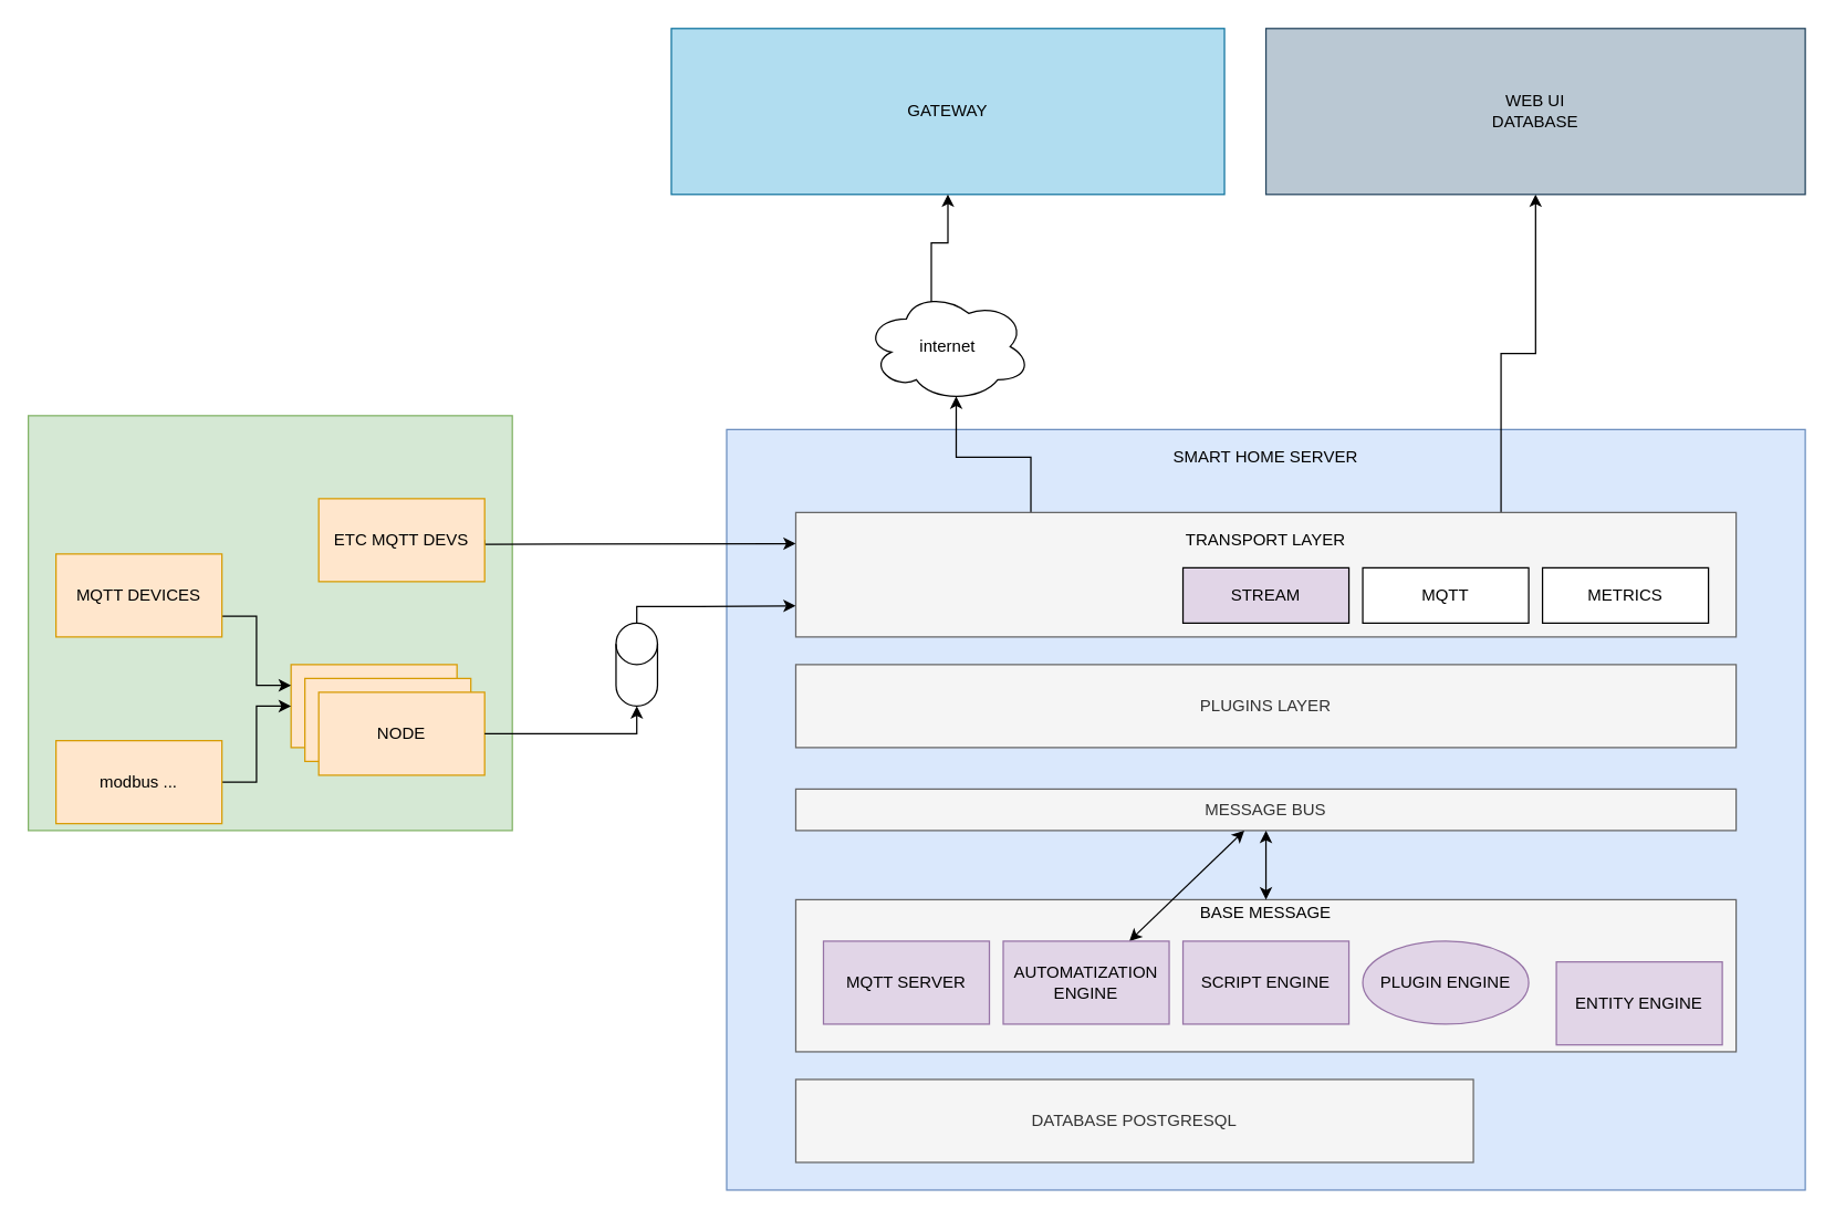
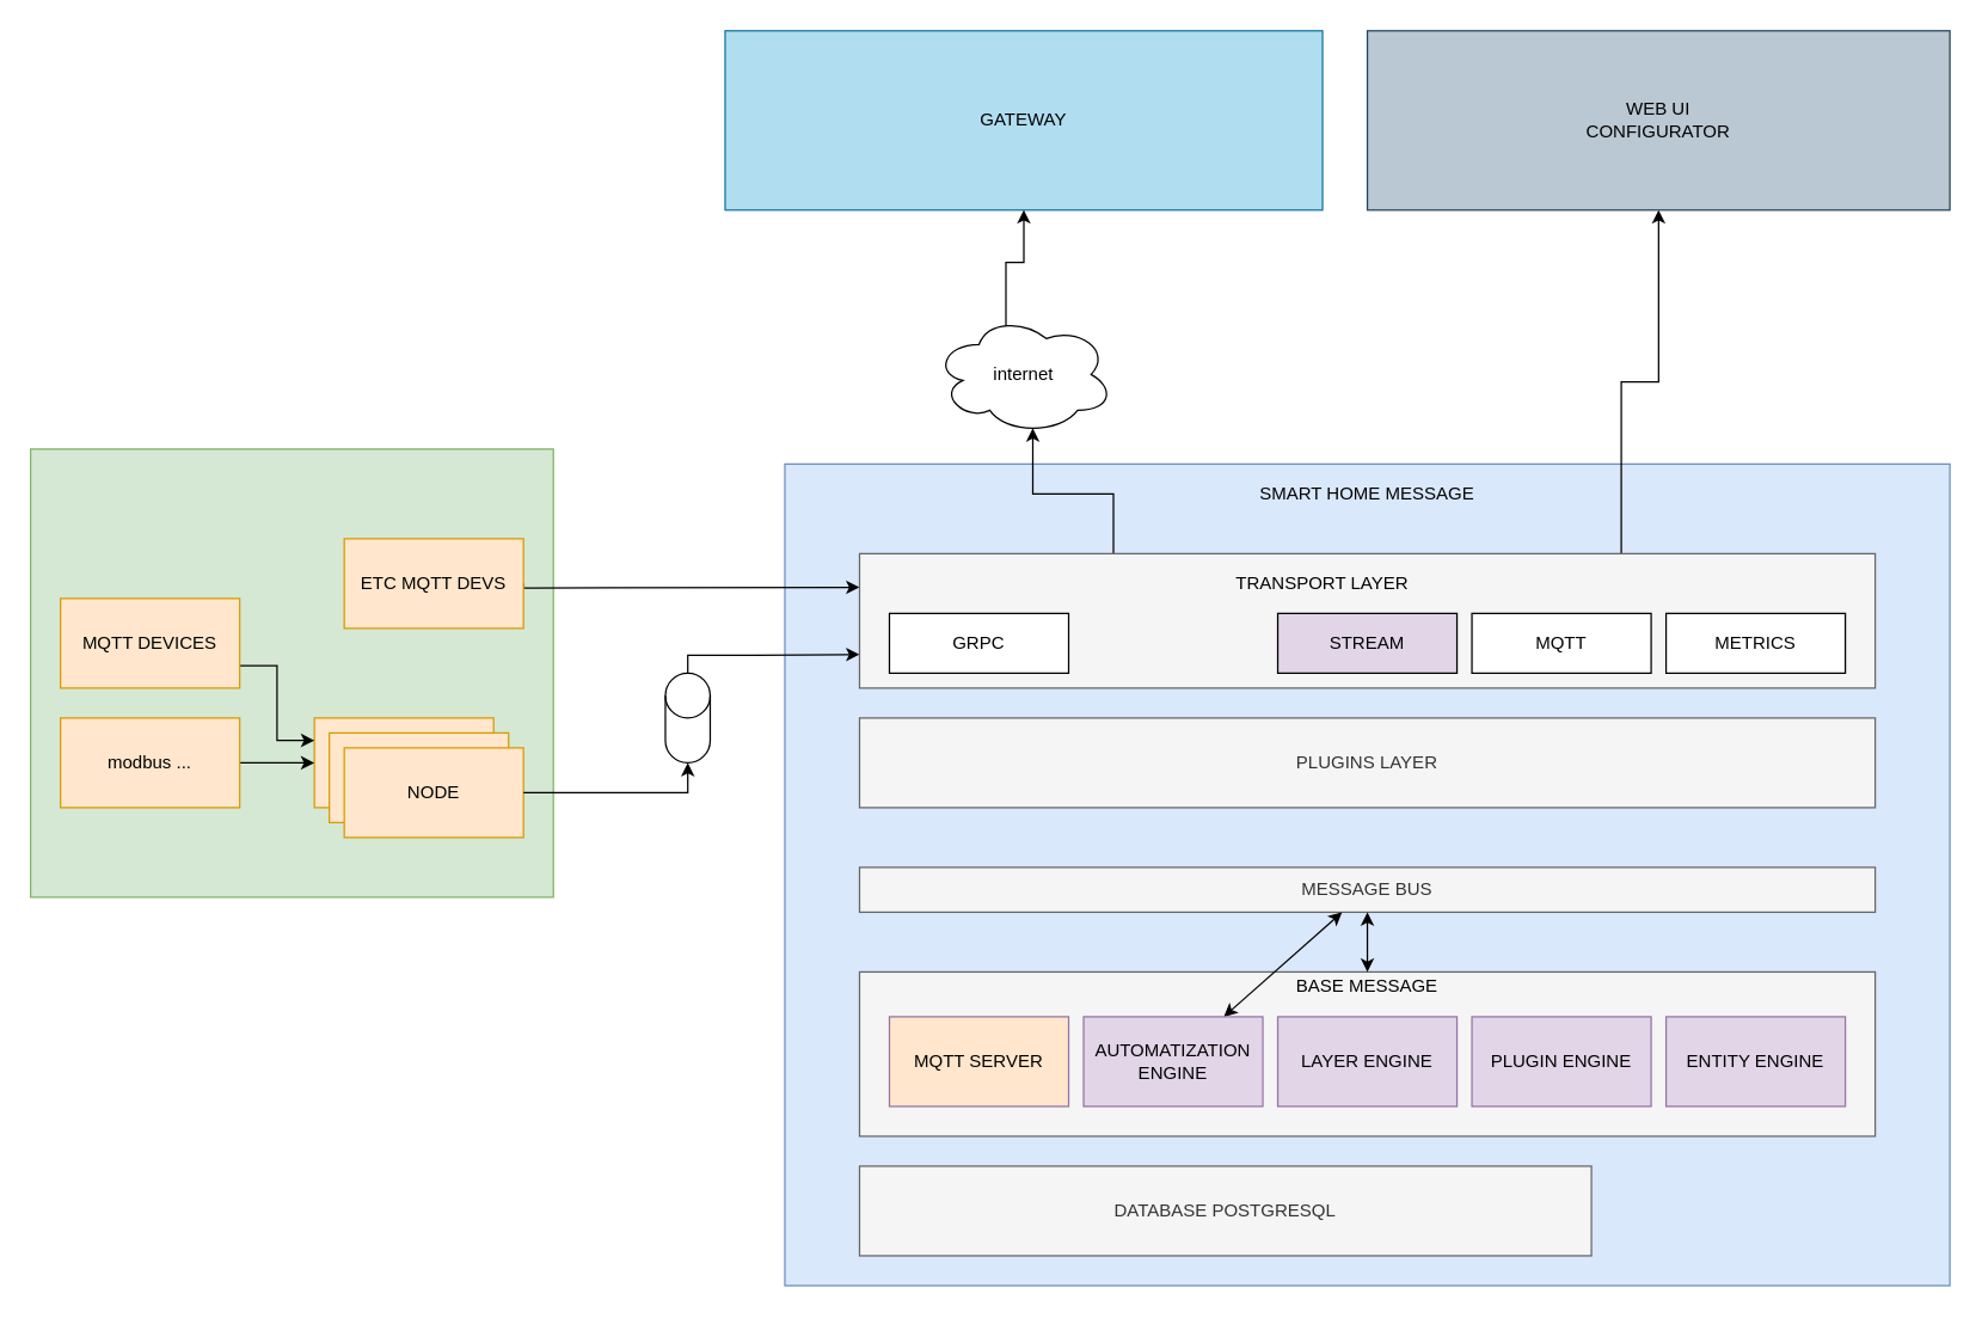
- <mxCell id="28" value="WEB UI&lt;br&gt;DATABASE" style="rounded=0;whiteSpace=wrap;html=1;fillColor=#bac8d3;strokeColor=#23445d;" vertex="1" parent="1"><mxGeometry x="915" y="20" width="390" height="120" as="geometry" /></mxCell>
+ <mxCell id="28" value="WEB UI&lt;br&gt;CONFIGURATOR" style="rounded=0;whiteSpace=wrap;html=1;fillColor=#bac8d3;strokeColor=#23445d;" vertex="1" parent="1"><mxGeometry x="915" y="20" width="390" height="120" as="geometry" /></mxCell>
- <mxCell id="15" value="SMART HOME SERVER" style="text;html=1;strokeColor=none;fillColor=none;align=center;verticalAlign=middle;whiteSpace=wrap;rounded=0;" vertex="1" parent="1"><mxGeometry x="820" y="320" width="190" height="20" as="geometry" /></mxCell>
+ <mxCell id="15" value="SMART HOME MESSAGE" style="text;html=1;strokeColor=none;fillColor=none;align=center;verticalAlign=middle;whiteSpace=wrap;rounded=0;" vertex="1" parent="1"><mxGeometry x="820" y="320" width="190" height="20" as="geometry" /></mxCell>
- <mxCell id="39" value="TRANSPORT LAYER" style="text;html=1;strokeColor=none;fillColor=none;align=center;verticalAlign=middle;whiteSpace=wrap;rounded=0;" vertex="1" parent="1"><mxGeometry x="845" y="380" width="140" height="20" as="geometry" /></mxCell>
+ <mxCell id="39" value="TRANSPORT LAYER" style="text;html=1;strokeColor=none;fillColor=none;align=center;verticalAlign=middle;whiteSpace=wrap;rounded=0;" vertex="1" parent="1"><mxGeometry x="815" y="380" width="140" height="20" as="geometry" /></mxCell>
+ <mxCell id="35" value="GRPC" style="rounded=0;whiteSpace=wrap;html=1;" vertex="1" parent="1"><mxGeometry x="595" width="120" height="40" as="geometry" y="410" /></mxCell>
- <mxCell id="26" value="modbus ..." style="rounded=0;whiteSpace=wrap;html=1;fillColor=#ffe6cc;strokeColor=#d79b00;" vertex="1" parent="1"><mxGeometry x="40" y="535" width="120" height="60" as="geometry" /></mxCell>
+ <mxCell id="26" value="modbus ..." style="rounded=0;whiteSpace=wrap;html=1;fillColor=#ffe6cc;strokeColor=#d79b00;" vertex="1" parent="1"><mxGeometry x="40" y="480" width="120" height="60" as="geometry" /></mxCell>
- <mxCell id="7" value="MESSAGE BUS" style="rounded=0;whiteSpace=wrap;html=1;fillColor=#f5f5f5;strokeColor=#666666;fontColor=#333333;" vertex="1" parent="1"><mxGeometry x="575" y="570" width="680" height="30" as="geometry" /></mxCell>
+ <mxCell id="7" value="MESSAGE BUS" style="rounded=0;whiteSpace=wrap;html=1;fillColor=#f5f5f5;strokeColor=#666666;fontColor=#333333;" vertex="1" parent="1"><mxGeometry x="575" y="580" width="680" height="30" as="geometry" /></mxCell>
- <mxCell id="5" value="MQTT SERVER" style="rounded=0;whiteSpace=wrap;html=1;fillColor=#e1d5e7;strokeColor=#9673a6;" vertex="1" parent="1"><mxGeometry x="595" y="680" width="120" height="60" as="geometry" /></mxCell>
+ <mxCell id="5" value="MQTT SERVER" style="rounded=0;whiteSpace=wrap;html=1;fillColor=#ffe6cc;strokeColor=#9673a6;" vertex="1" parent="1"><mxGeometry x="595" y="680" width="120" height="60" as="geometry" /></mxCell>
- <mxCell id="6" value="SCRIPT ENGINE" style="rounded=0;whiteSpace=wrap;html=1;fillColor=#e1d5e7;strokeColor=#9673a6;" vertex="1" parent="1"><mxGeometry x="855" y="680" width="120" height="60" as="geometry" /></mxCell>
+ <mxCell id="6" value="LAYER ENGINE" style="rounded=0;whiteSpace=wrap;html=1;fillColor=#e1d5e7;strokeColor=#9673a6;" vertex="1" parent="1"><mxGeometry x="855" y="680" width="120" height="60" as="geometry" /></mxCell>
- <mxCell id="8" value="PLUGIN ENGINE" style="ellipse;whiteSpace=wrap;html=1;fillColor=#e1d5e7;strokeColor=#9673a6;" vertex="1" parent="1"><mxGeometry x="985" y="680" width="120" height="60" as="geometry" /></mxCell>
+ <mxCell id="8" value="PLUGIN ENGINE" style="rounded=0;whiteSpace=wrap;html=1;fillColor=#e1d5e7;strokeColor=#9673a6;" vertex="1" parent="1"><mxGeometry x="985" y="680" width="120" height="60" as="geometry" /></mxCell>
- <mxCell id="9" value="ENTITY ENGINE" style="rounded=0;whiteSpace=wrap;html=1;fillColor=#e1d5e7;strokeColor=#9673a6;" vertex="1" parent="1"><mxGeometry x="1125" y="695" width="120" height="60" as="geometry" /></mxCell>
+ <mxCell id="9" value="ENTITY ENGINE" style="rounded=0;whiteSpace=wrap;html=1;fillColor=#e1d5e7;strokeColor=#9673a6;" vertex="1" parent="1"><mxGeometry x="1115" y="680" width="120" height="60" as="geometry" /></mxCell>
